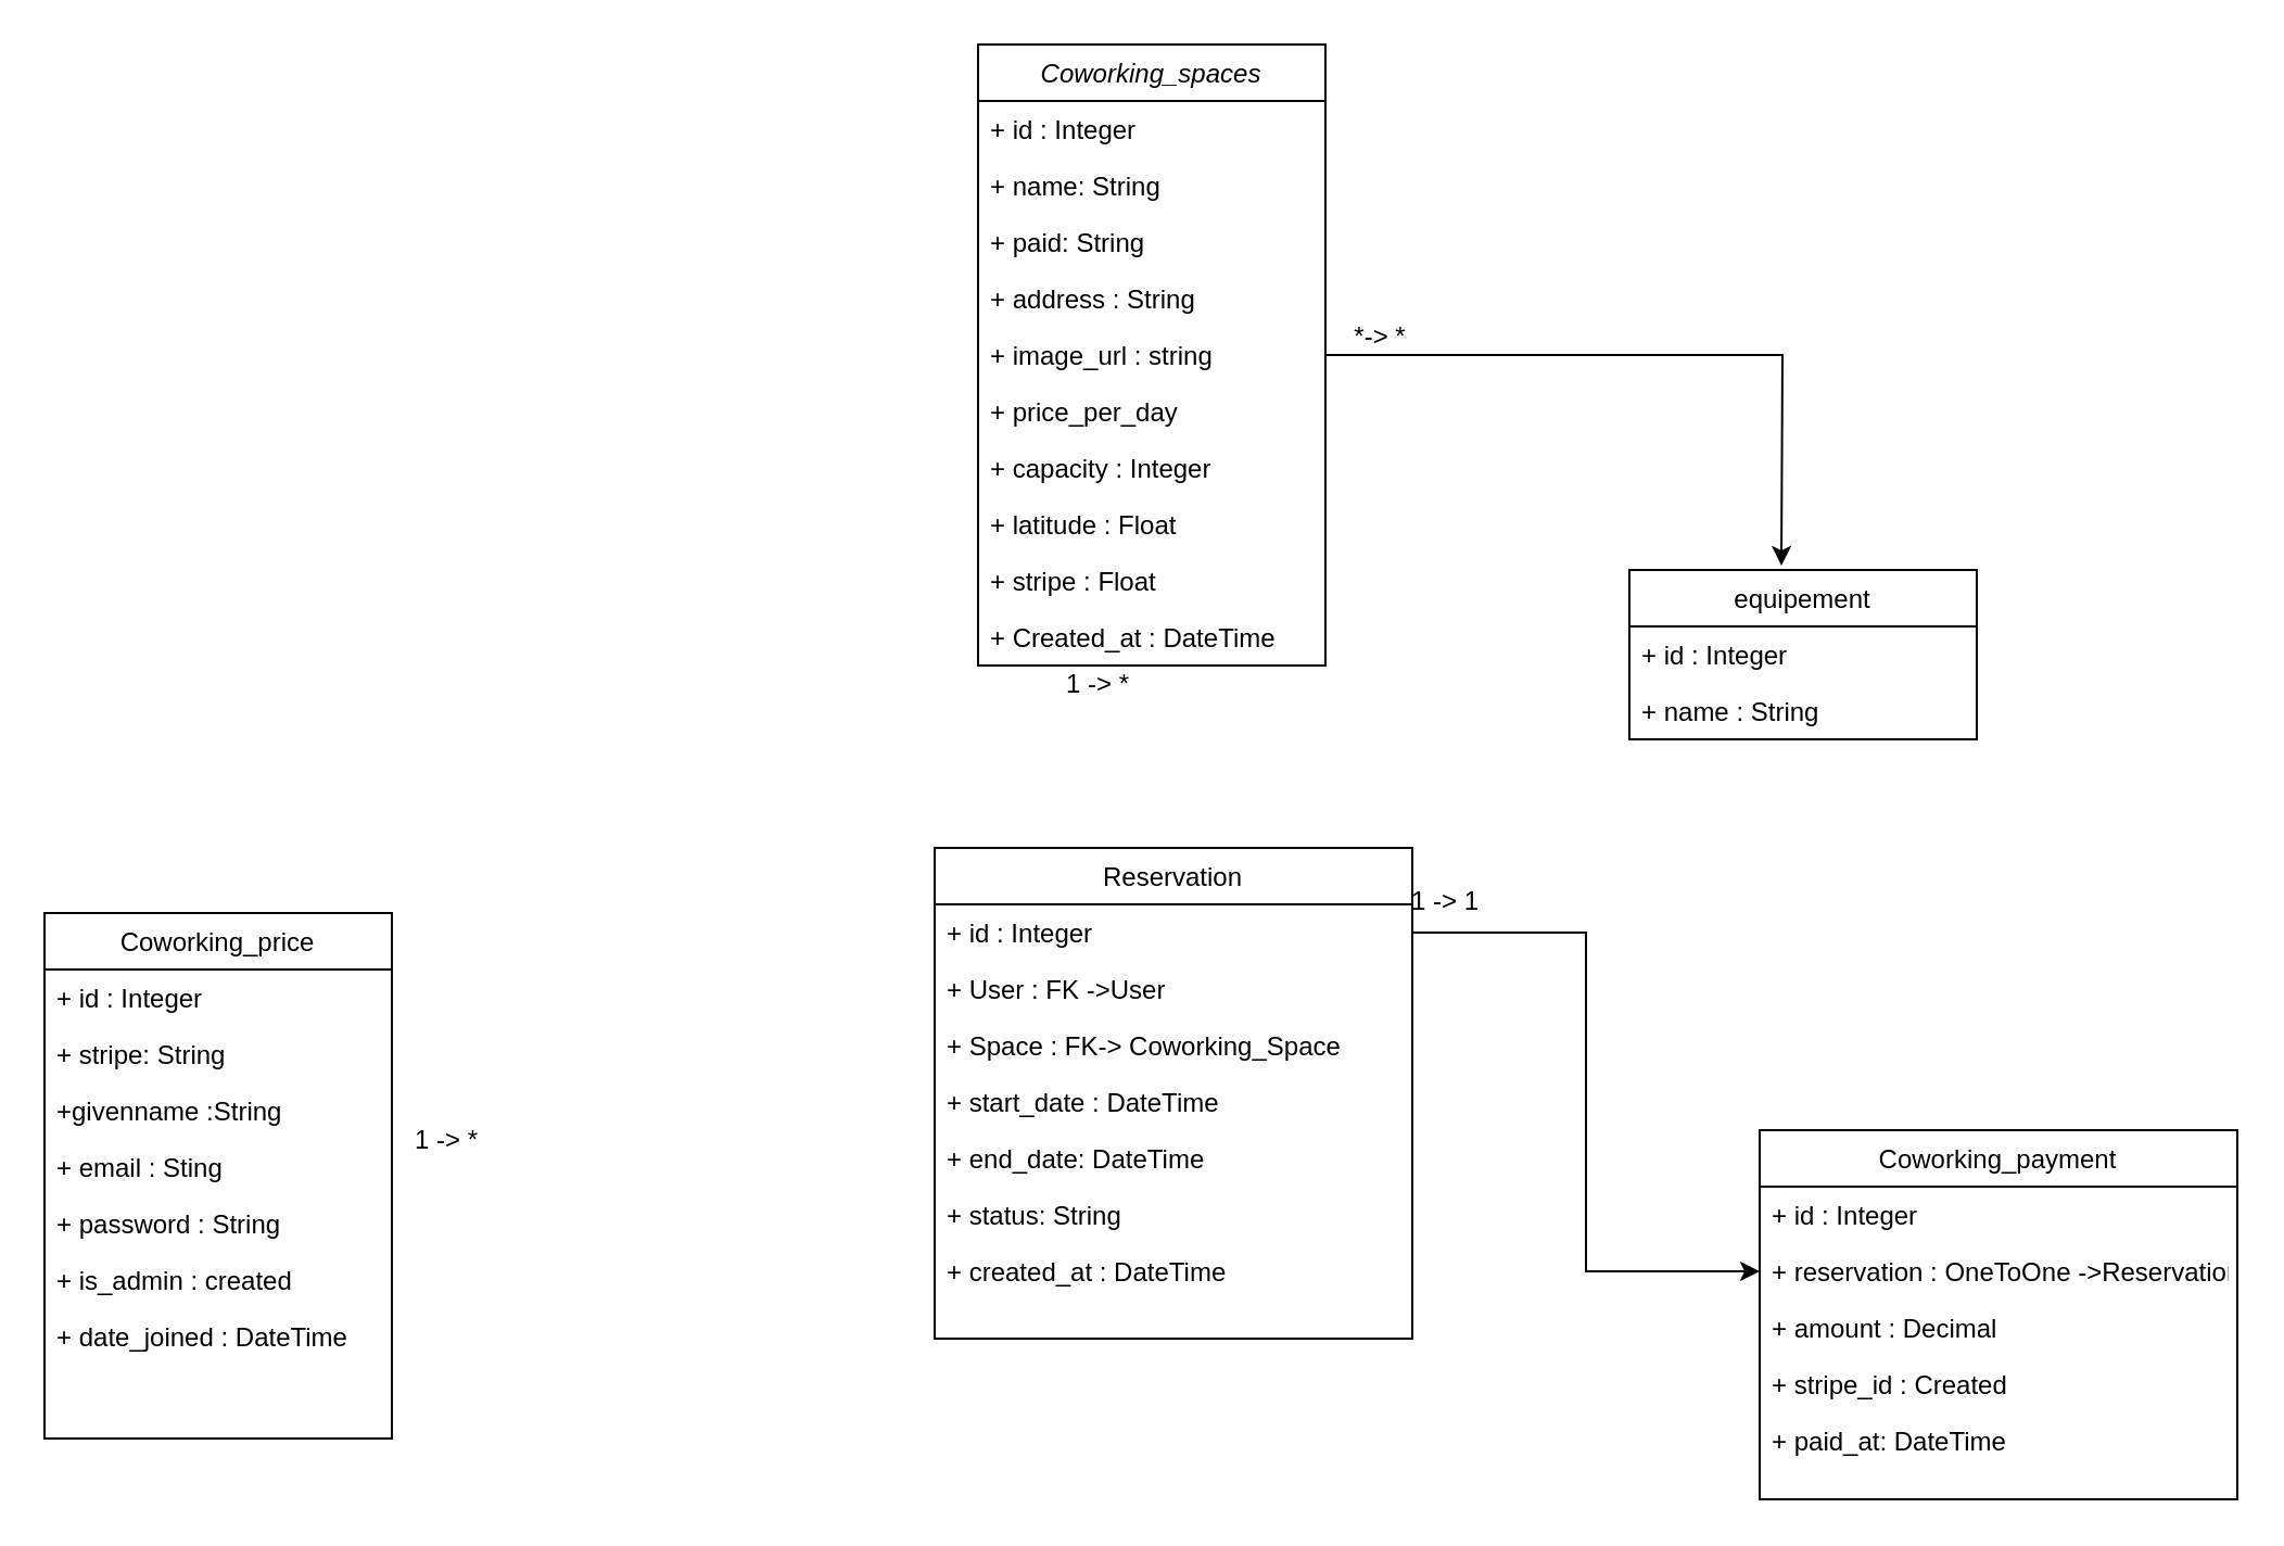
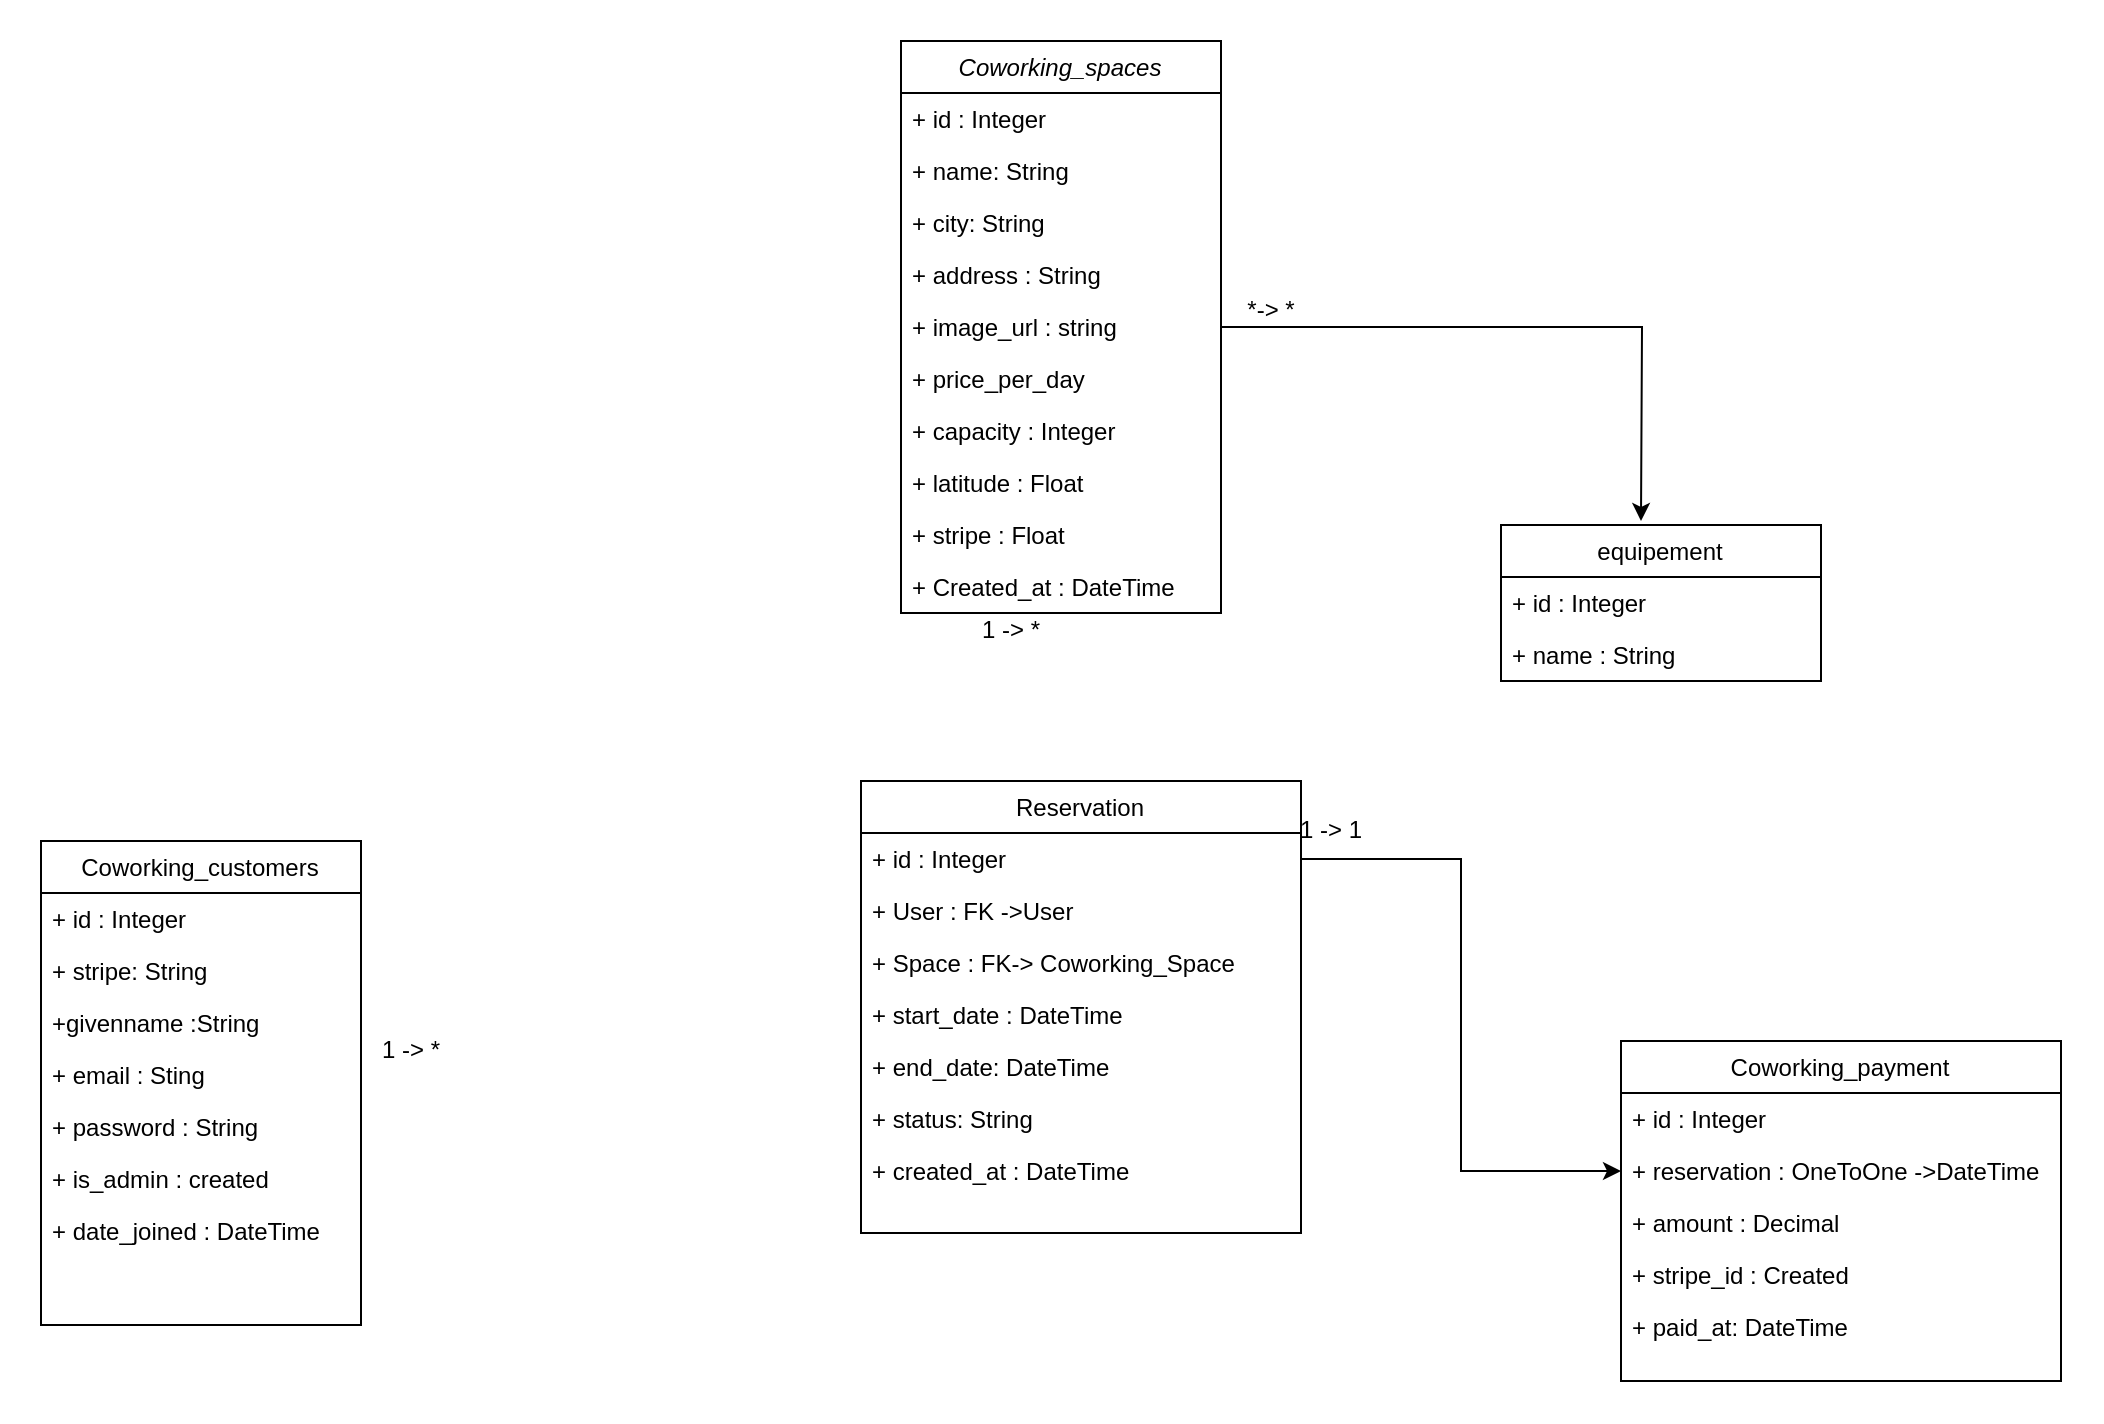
- <mxCell id="5" value="+ paid: String" style="text;align=left;verticalAlign=top;spacingLeft=4;spacingRight=4;overflow=hidden;rotatable=0;points=[[0,0.5],[1,0.5]];portConstraint=eastwest;rounded=0;shadow=0;html=0;" parent="2" vertex="1"><mxGeometry y="78" width="160" height="26" as="geometry" /></mxCell>
+ <mxCell id="5" value="+ city: String" style="text;align=left;verticalAlign=top;spacingLeft=4;spacingRight=4;overflow=hidden;rotatable=0;points=[[0,0.5],[1,0.5]];portConstraint=eastwest;rounded=0;shadow=0;html=0;" parent="2" vertex="1"><mxGeometry y="78" width="160" height="26" as="geometry" /></mxCell>
- <mxCell id="14" value="Coworking_price" style="swimlane;fontStyle=0;align=center;verticalAlign=top;childLayout=stackLayout;horizontal=1;startSize=26;horizontalStack=0;resizeParent=1;resizeLast=0;collapsible=1;marginBottom=0;rounded=0;shadow=0;strokeWidth=1;" parent="1" vertex="1"><mxGeometry x="20" y="420" width="160" height="242" as="geometry"><mxRectangle x="130" y="380" width="160" height="26" as="alternateBounds" /></mxGeometry></mxCell>
+ <mxCell id="14" value="Coworking_customers" style="swimlane;fontStyle=0;align=center;verticalAlign=top;childLayout=stackLayout;horizontal=1;startSize=26;horizontalStack=0;resizeParent=1;resizeLast=0;collapsible=1;marginBottom=0;rounded=0;shadow=0;strokeWidth=1;" parent="1" vertex="1"><mxGeometry x="20" y="420" width="160" height="242" as="geometry"><mxRectangle x="130" y="380" width="160" height="26" as="alternateBounds" /></mxGeometry></mxCell>
- <mxCell id="35" value="+ reservation : OneToOne -&gt;Reservation" style="text;align=left;verticalAlign=top;spacingLeft=4;spacingRight=4;overflow=hidden;rotatable=0;points=[[0,0.5],[1,0.5]];portConstraint=eastwest;rounded=0;shadow=0;html=0;" parent="33" vertex="1"><mxGeometry y="52" width="220" height="26" as="geometry" /></mxCell>
+ <mxCell id="35" value="+ reservation : OneToOne -&gt;DateTime" style="text;align=left;verticalAlign=top;spacingLeft=4;spacingRight=4;overflow=hidden;rotatable=0;points=[[0,0.5],[1,0.5]];portConstraint=eastwest;rounded=0;shadow=0;html=0;" parent="33" vertex="1"><mxGeometry y="52" width="220" height="26" as="geometry" /></mxCell>
